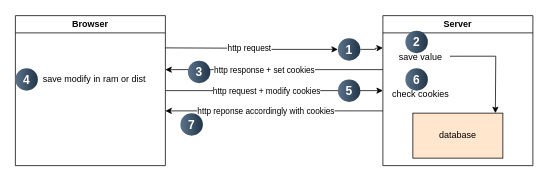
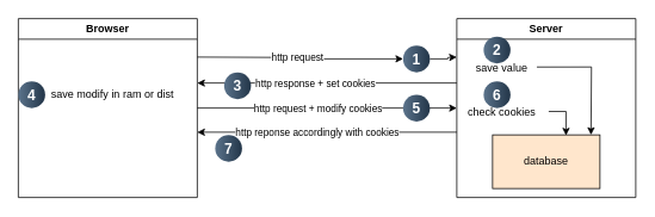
+ <mxCell id="16" style="edgeStyle=orthogonalEdgeStyle;rounded=0;orthogonalLoop=1;jettySize=auto;html=1;entryX=0.684;entryY=0.011;entryDx=0;entryDy=0;entryPerimeter=0;exitX=1.027;exitY=0.46;exitDx=0;exitDy=0;exitPerimeter=0;" parent="11" source="15" target="12" edge="1"><mxGeometry relative="1" as="geometry" /></mxCell>
